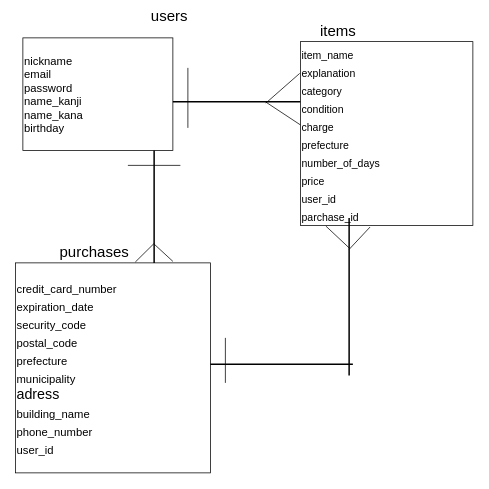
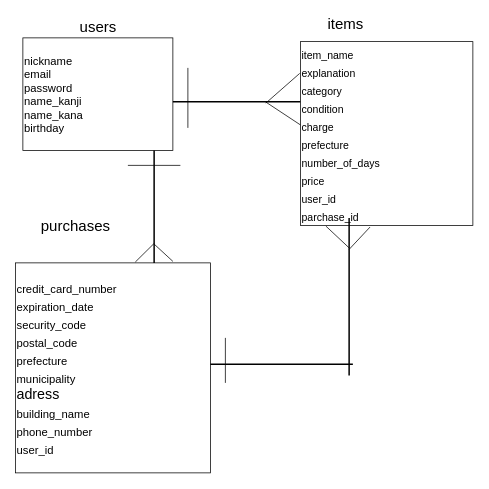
- <mxCell id="3" value="users" style="text;html=1;align=center;verticalAlign=middle;resizable=0;points=[];autosize=1;fontSize=20;" vertex="1" parent="1"><mxGeometry x="195" y="5" width="60" height="30" as="geometry" /></mxCell>
+ <mxCell id="3" value="users" style="text;html=1;align=center;verticalAlign=middle;resizable=0;points=[];autosize=1;fontSize=20;" vertex="1" parent="1"><mxGeometry x="100" y="20" width="60" height="30" as="geometry" /></mxCell>
- <mxCell id="4" value="items" style="text;html=1;align=center;verticalAlign=middle;resizable=0;points=[];autosize=1;fontSize=20;" vertex="1" parent="1"><mxGeometry x="420" y="25" width="60" height="30" as="geometry" /></mxCell>
+ <mxCell id="4" value="items" style="text;html=1;align=center;verticalAlign=middle;resizable=0;points=[];autosize=1;fontSize=20;" vertex="1" parent="1"><mxGeometry x="430" y="15" width="60" height="30" as="geometry" /></mxCell>
- <mxCell id="6" value="purchases" style="text;html=1;align=center;verticalAlign=middle;resizable=0;points=[];autosize=1;fontSize=20;" vertex="1" parent="1"><mxGeometry x="70" y="320" width="110" height="30" as="geometry" /></mxCell>
+ <mxCell id="6" value="purchases" style="text;html=1;align=center;verticalAlign=middle;resizable=0;points=[];autosize=1;fontSize=20;" vertex="1" parent="1"><mxGeometry x="45" y="285" width="110" height="30" as="geometry" /></mxCell>
